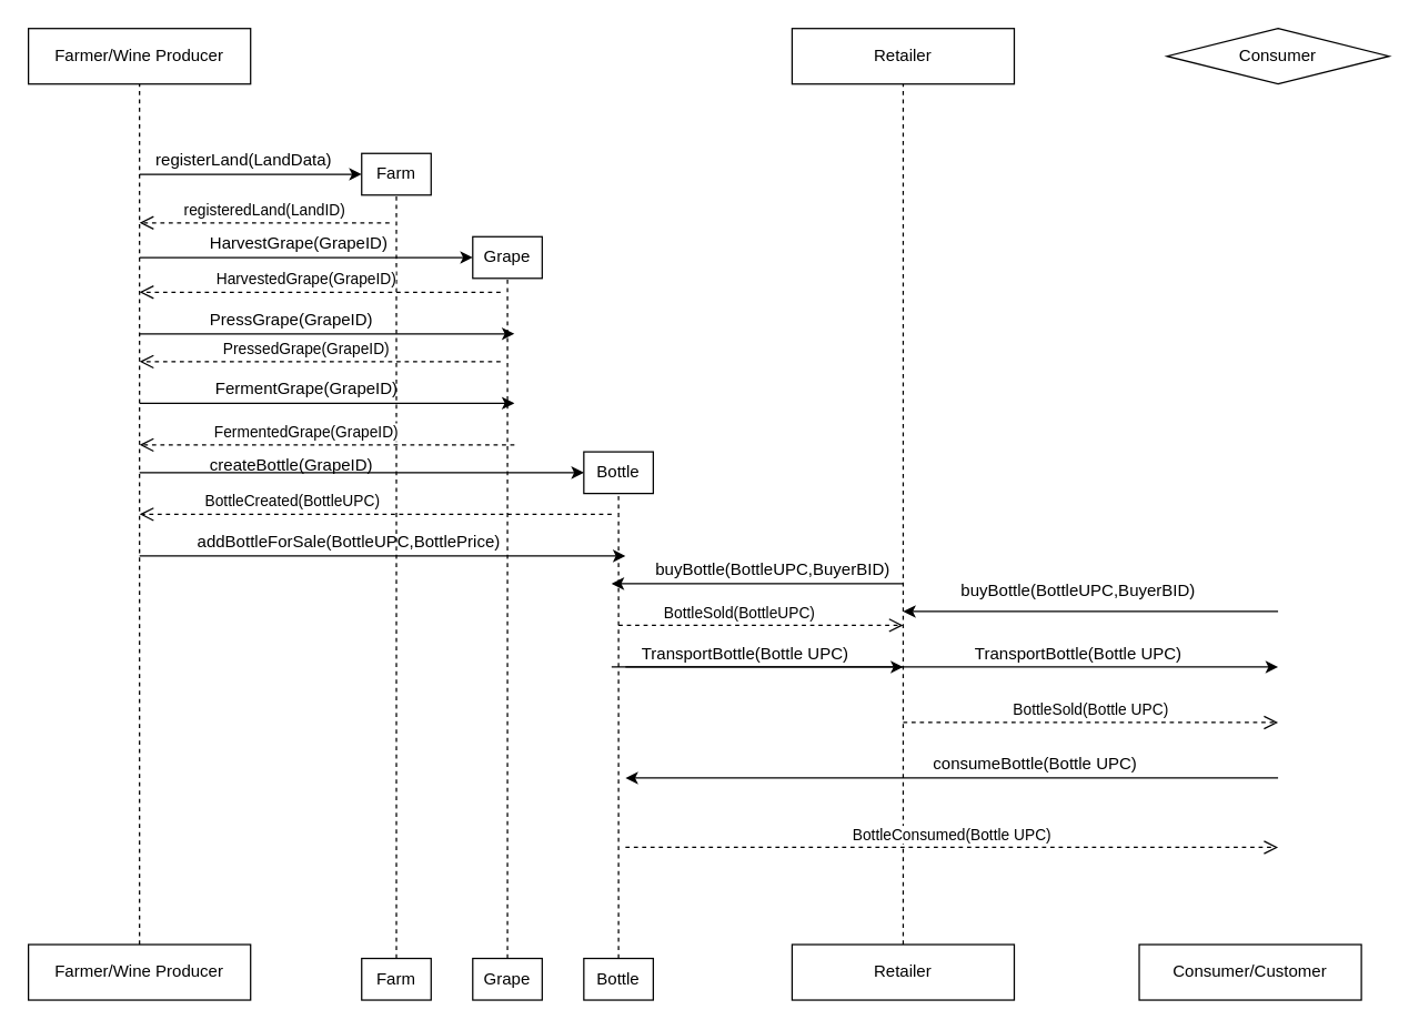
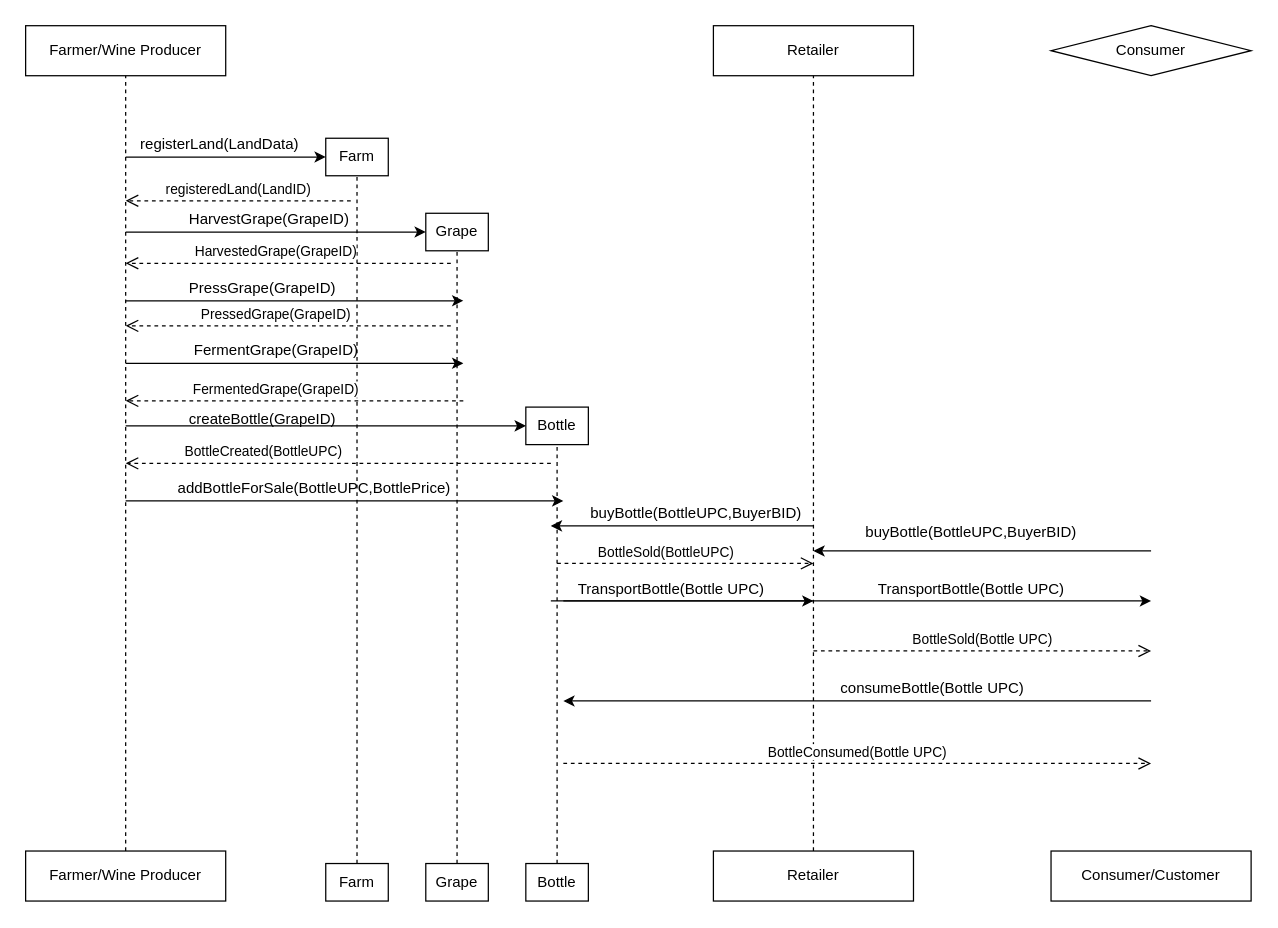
- <mxCell id="13" value="Consumer/Customer" style="rounded=0;whiteSpace=wrap;html=1;" vertex="1" parent="1"><mxGeometry x="820" y="680" width="160" height="40" as="geometry" /></mxCell>
+ <mxCell id="13" value="Consumer/Customer" style="rounded=0;whiteSpace=wrap;html=1;" vertex="1" parent="1"><mxGeometry x="840" y="680" width="160" height="40" as="geometry" /></mxCell>
